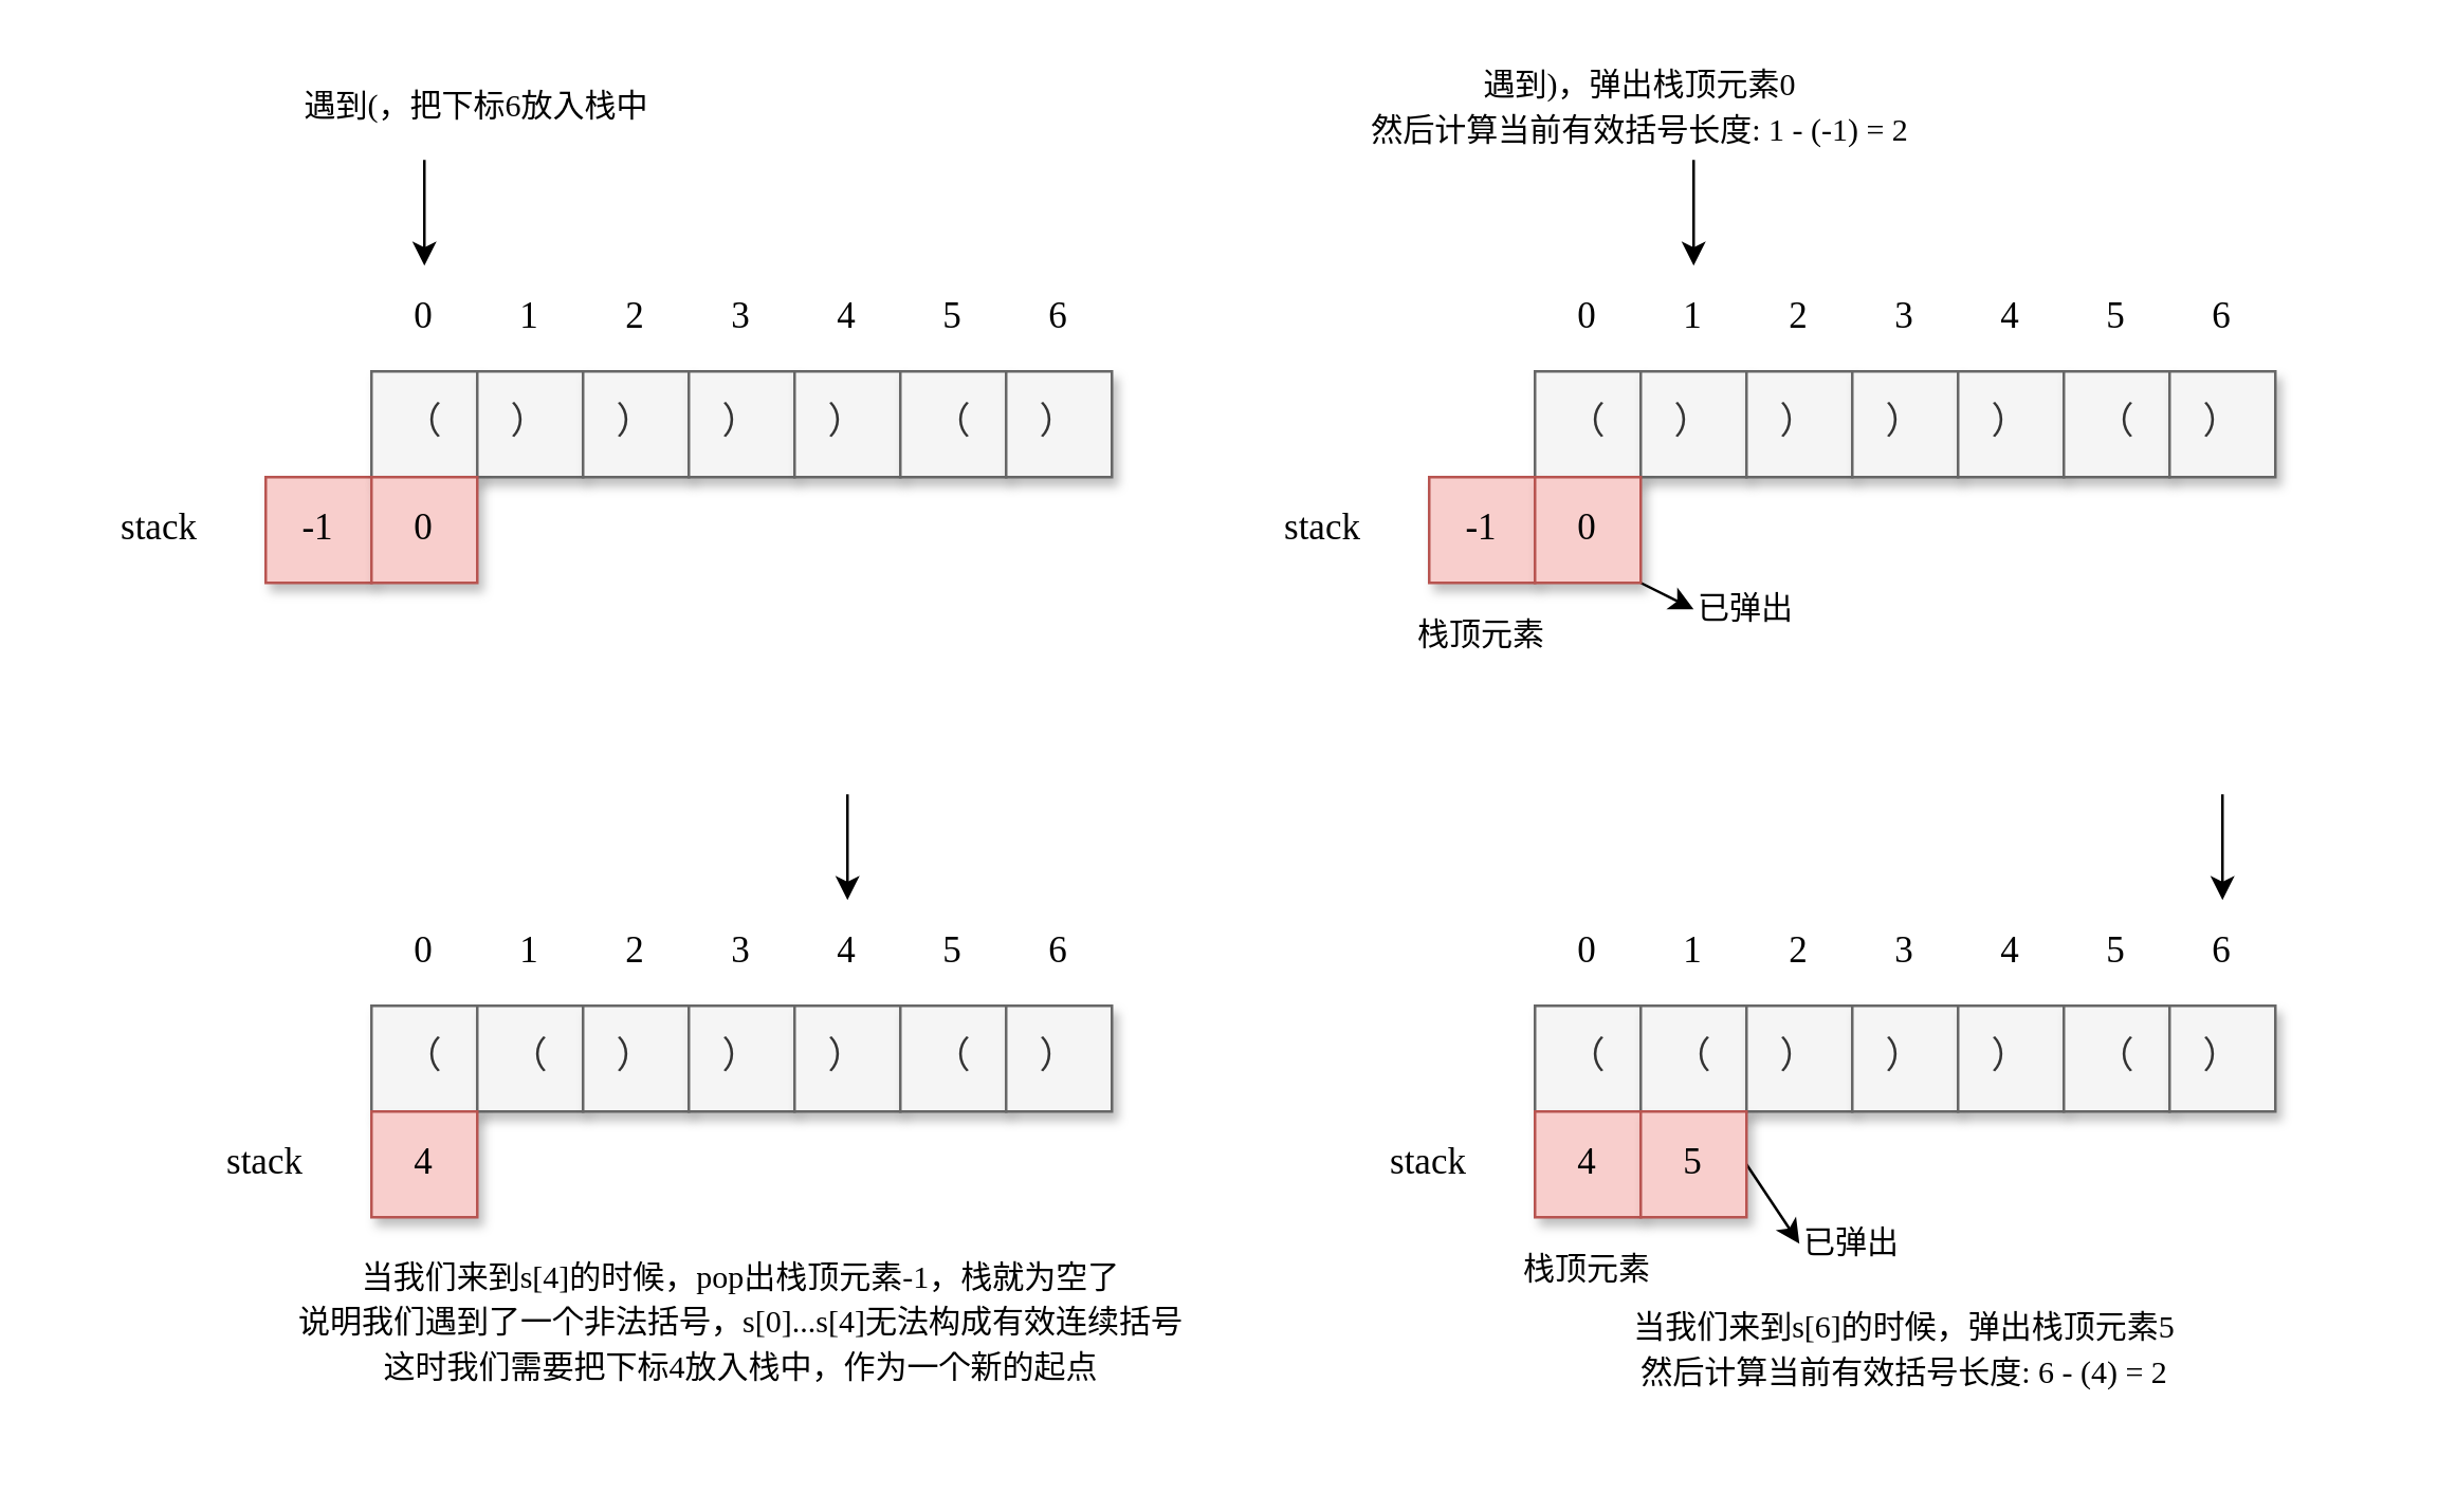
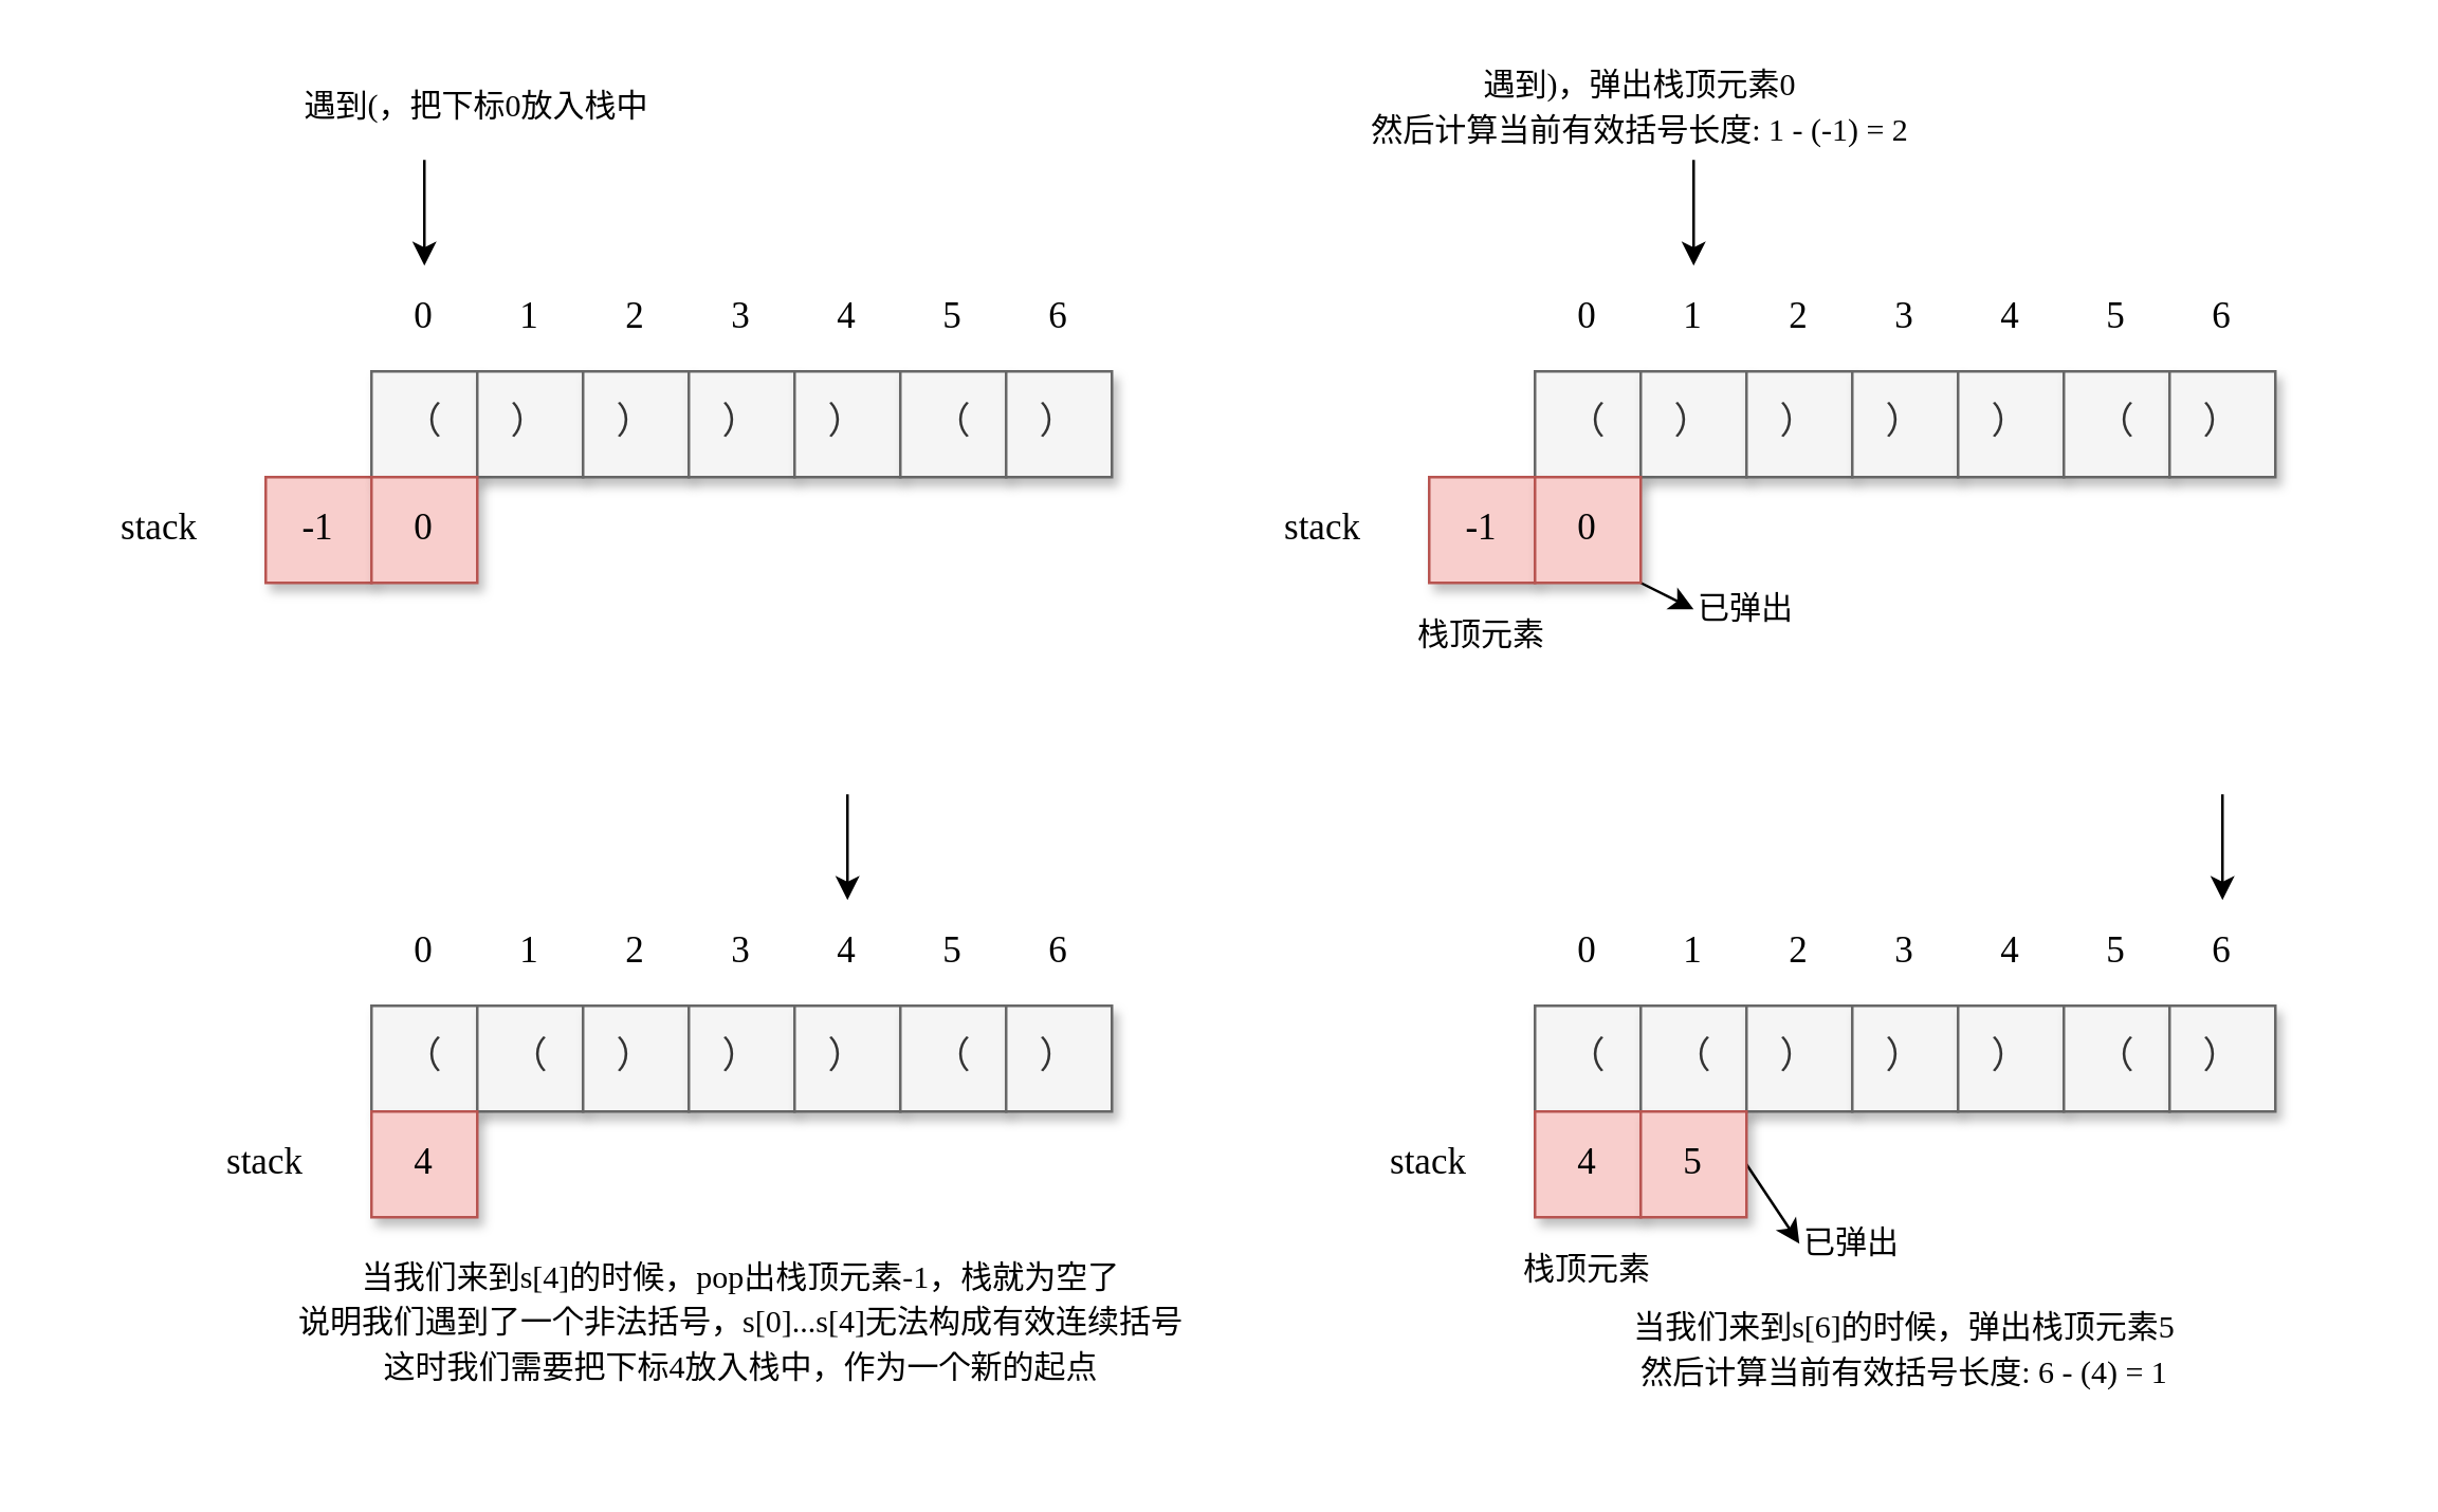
- <mxCell id="26" value="&lt;font style=&quot;font-size: 12px&quot;&gt;遇到(，把下标6放入栈中&lt;/font&gt;" style="text;html=1;strokeColor=none;fillColor=none;align=center;verticalAlign=middle;whiteSpace=wrap;rounded=0;shadow=1;fontFamily=Comic Sans MS;fontSize=14;" vertex="1" parent="1"><mxGeometry x="60" y="20" width="240" height="40" as="geometry" /></mxCell>
+ <mxCell id="26" value="&lt;font style=&quot;font-size: 12px&quot;&gt;遇到(，把下标0放入栈中&lt;/font&gt;" style="text;html=1;strokeColor=none;fillColor=none;align=center;verticalAlign=middle;whiteSpace=wrap;rounded=0;shadow=1;fontFamily=Comic Sans MS;fontSize=14;" vertex="1" parent="1"><mxGeometry x="60" y="20" width="240" height="40" as="geometry" /></mxCell>
- <mxCell id="69" value="&lt;span style=&quot;font-size: 12px&quot;&gt;当我们来到s[6]的时候，&lt;/span&gt;&lt;span style=&quot;font-size: 12px&quot;&gt;弹出栈顶元素5&lt;/span&gt;&lt;br style=&quot;font-size: 12px&quot;&gt;&lt;span style=&quot;font-size: 12px&quot;&gt;然后计算当前有效括号长度: 6 - (4) = 2&lt;/span&gt;&lt;span style=&quot;font-size: 12px&quot;&gt;&lt;br&gt;&lt;/span&gt;" style="text;html=1;strokeColor=none;fillColor=none;align=center;verticalAlign=middle;whiteSpace=wrap;rounded=0;shadow=1;fontFamily=Comic Sans MS;fontSize=14;" vertex="1" parent="1"><mxGeometry x="540" y="470" width="360" height="80" as="geometry" /></mxCell>
+ <mxCell id="69" value="&lt;span style=&quot;font-size: 12px&quot;&gt;当我们来到s[6]的时候，&lt;/span&gt;&lt;span style=&quot;font-size: 12px&quot;&gt;弹出栈顶元素5&lt;/span&gt;&lt;br style=&quot;font-size: 12px&quot;&gt;&lt;span style=&quot;font-size: 12px&quot;&gt;然后计算当前有效括号长度: 6 - (4) = 1&lt;/span&gt;&lt;span style=&quot;font-size: 12px&quot;&gt;&lt;br&gt;&lt;/span&gt;" style="text;html=1;strokeColor=none;fillColor=none;align=center;verticalAlign=middle;whiteSpace=wrap;rounded=0;shadow=1;fontFamily=Comic Sans MS;fontSize=14;" vertex="1" parent="1"><mxGeometry x="540" y="470" width="360" height="80" as="geometry" /></mxCell>
